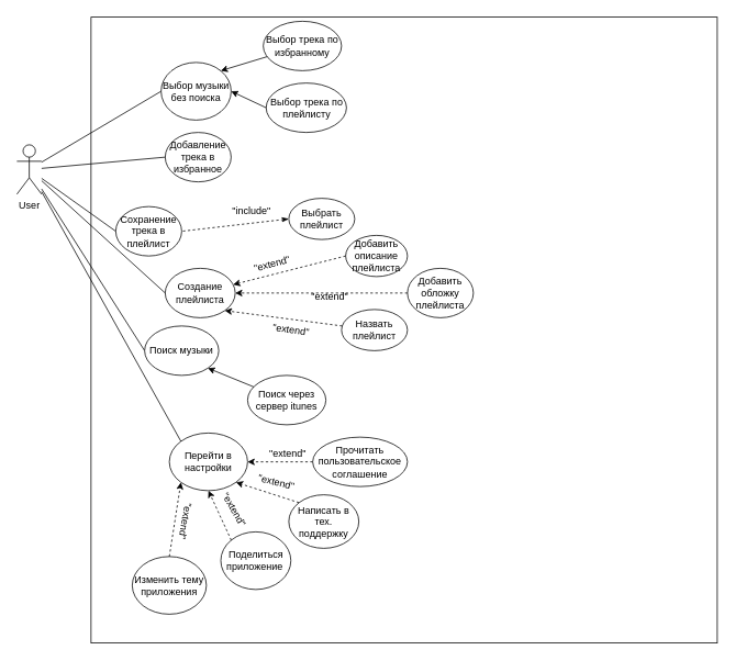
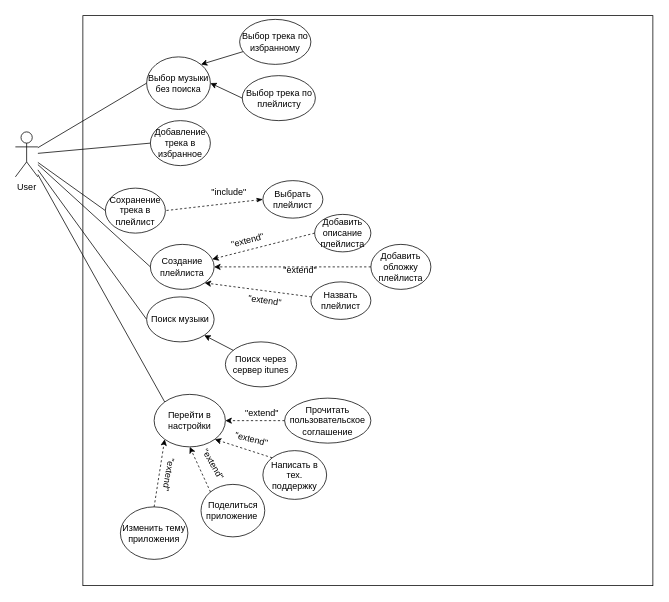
- <mxCell id="5" value="Поиск музыки" style="ellipse;whiteSpace=wrap;html=1;" vertex="1" parent="1"><mxGeometry x="175" y="395" width="90" height="60" as="geometry" /></mxCell>
+ <mxCell id="5" value="Поиск музыки" style="ellipse;whiteSpace=wrap;html=1;" vertex="1" parent="1"><mxGeometry x="195" y="395" width="90" height="60" as="geometry" /></mxCell>
